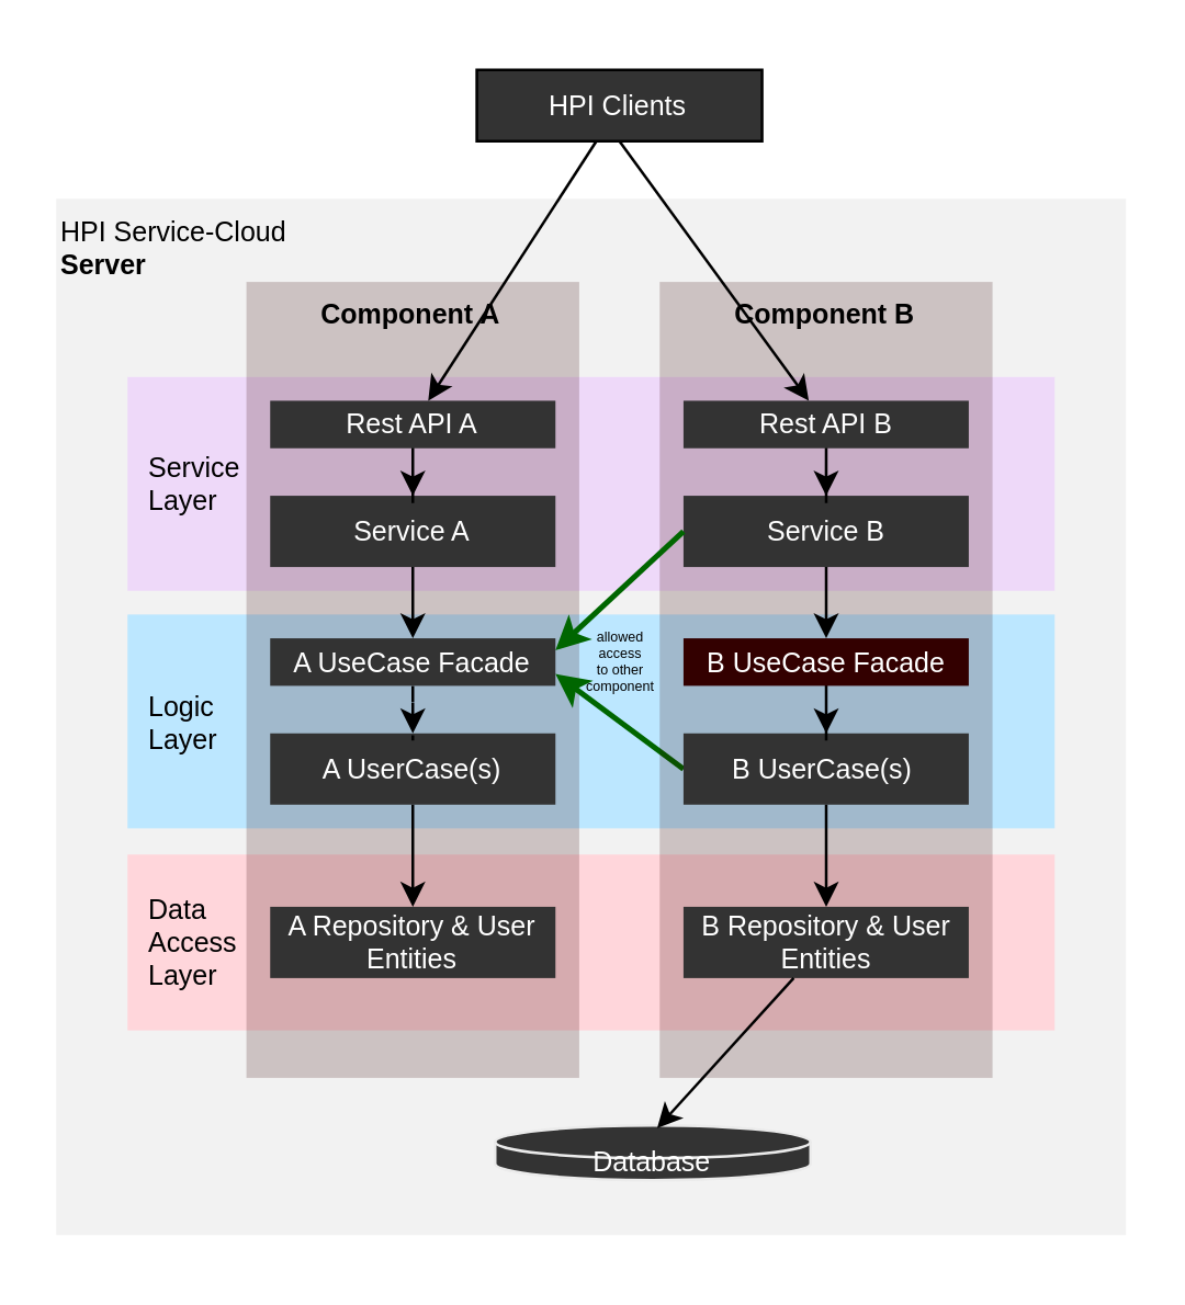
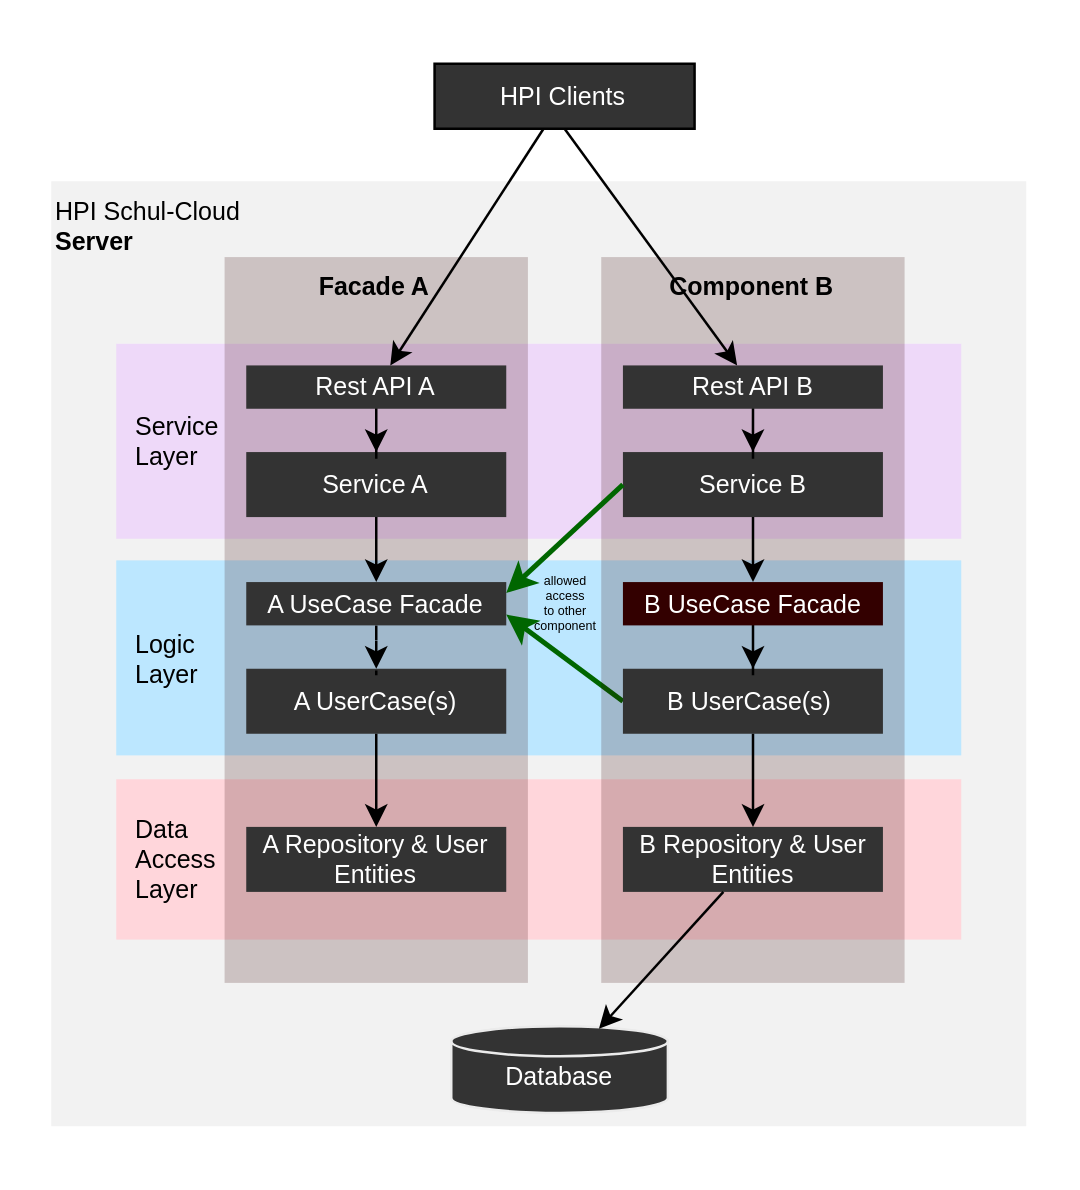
- <mxCell id="3" value="HPI Service-Cloud &lt;br style=&quot;font-size: 10px;&quot;&gt;&lt;b style=&quot;font-size: 10px;&quot;&gt;Server&lt;/b&gt;" style="rounded=0;whiteSpace=wrap;html=1;fontSize=10;align=left;verticalAlign=top;strokeColor=none;fillColor=#F2F2F2;" parent="2" vertex="1"><mxGeometry y="52" width="390" height="378" as="geometry" /></mxCell>
+ <mxCell id="3" value="HPI Schul-Cloud &lt;br style=&quot;font-size: 10px;&quot;&gt;&lt;b style=&quot;font-size: 10px;&quot;&gt;Server&lt;/b&gt;" style="rounded=0;whiteSpace=wrap;html=1;fontSize=10;align=left;verticalAlign=top;strokeColor=none;fillColor=#F2F2F2;" parent="2" vertex="1"><mxGeometry y="52" width="390" height="378" as="geometry" /></mxCell>
- <mxCell id="7" value="Component A" style="rounded=0;whiteSpace=wrap;html=1;align=center;opacity=20;fillColor=#330000;labelPosition=center;verticalLabelPosition=middle;verticalAlign=top;fontStyle=1;fontSize=10;strokeColor=none;" parent="2" vertex="1"><mxGeometry x="69.333" y="82.333" width="121.333" height="290.331" as="geometry" /></mxCell>
+ <mxCell id="7" value="Facade A" style="rounded=0;whiteSpace=wrap;html=1;align=center;opacity=20;fillColor=#330000;labelPosition=center;verticalLabelPosition=middle;verticalAlign=top;fontStyle=1;fontSize=10;strokeColor=none;" parent="2" vertex="1"><mxGeometry x="69.333" y="82.333" width="121.333" height="290.331" as="geometry" /></mxCell>
- <mxCell id="21" value="Database" style="shape=cylinder2;whiteSpace=wrap;html=1;boundedLbl=1;backgroundOutline=1;size=6;rounded=0;fillColor=#333333;fontSize=10;fontColor=#FFFFFF;align=center;strokeColor=#EBEBEB;verticalAlign=middle;spacingTop=6;" parent="2" vertex="1"><mxGeometry x="159.997" y="389.997" width="115" height="20" as="geometry" /></mxCell>
+ <mxCell id="21" value="Database" style="shape=cylinder2;whiteSpace=wrap;html=1;boundedLbl=1;backgroundOutline=1;size=6;rounded=0;fillColor=#333333;fontSize=10;fontColor=#FFFFFF;align=center;strokeColor=#EBEBEB;verticalAlign=middle;spacingTop=6;" parent="2" vertex="1"><mxGeometry x="159.997" y="389.997" width="86.667" height="34.666" as="geometry" /></mxCell>
